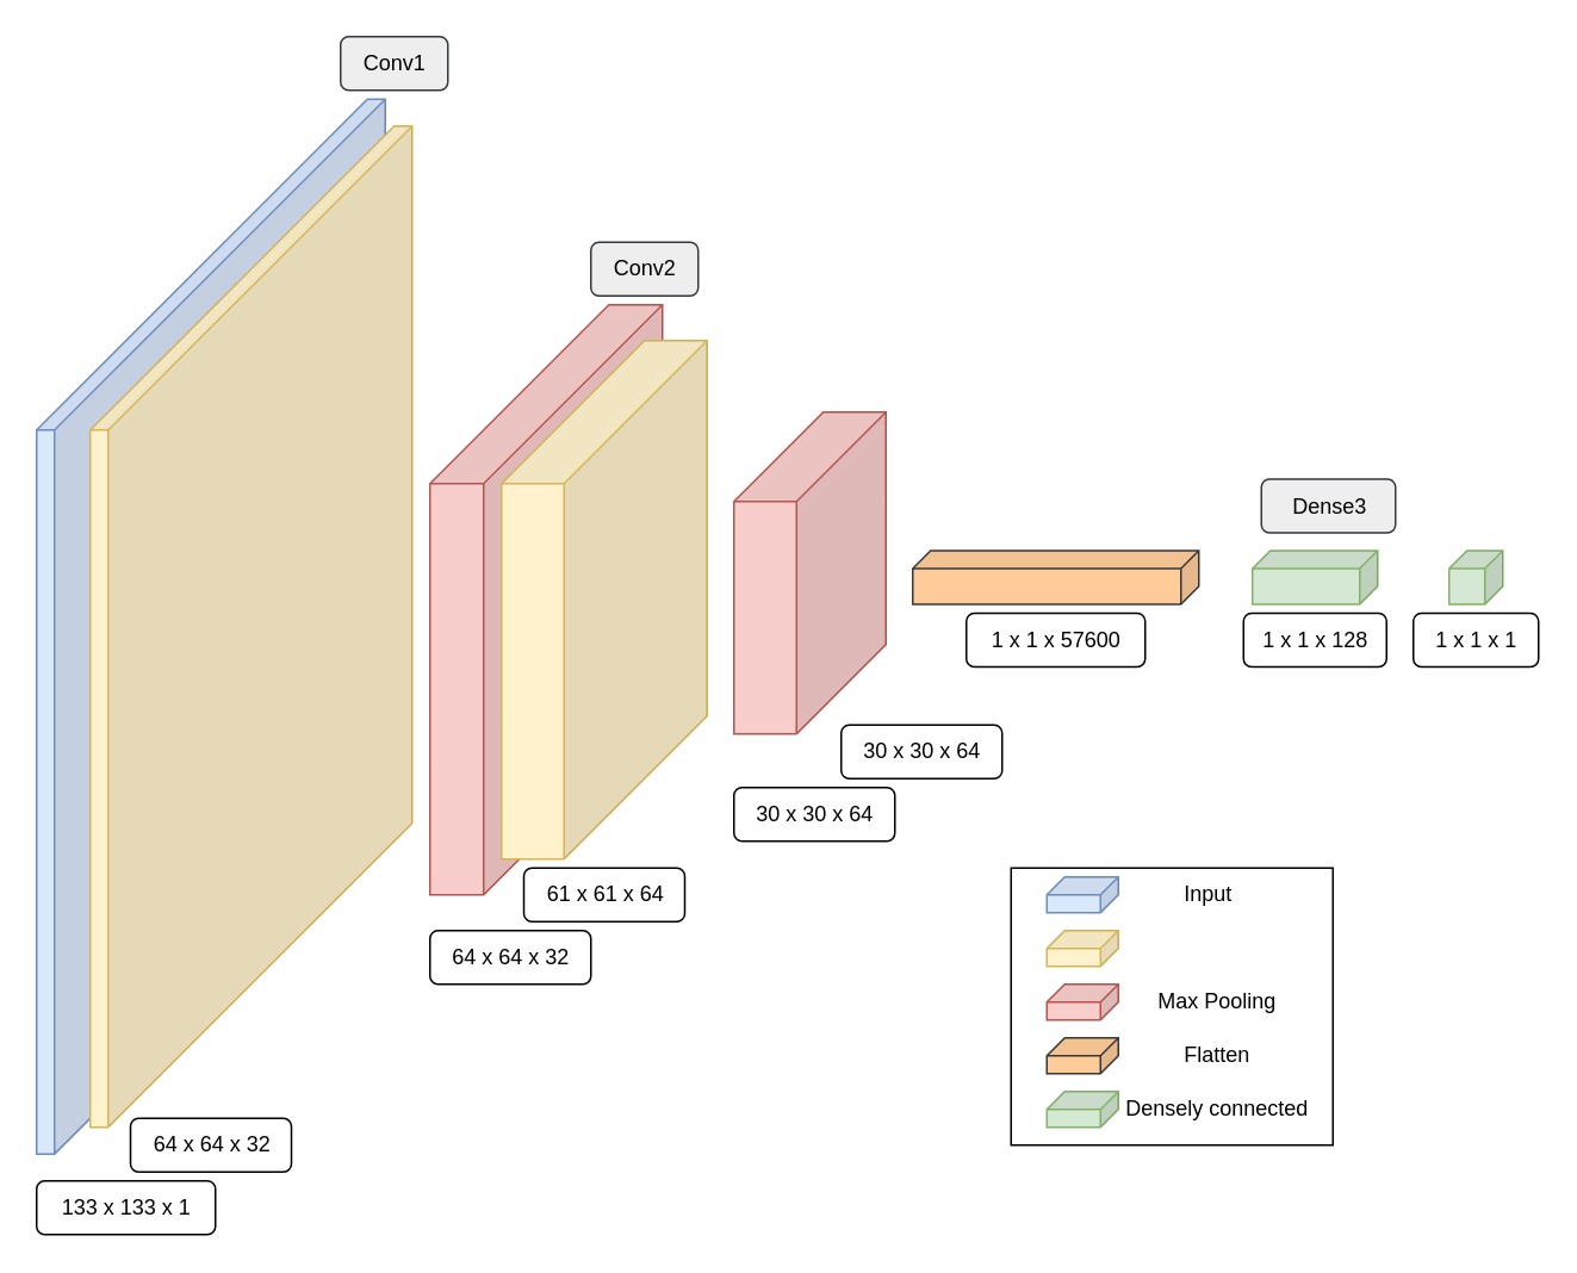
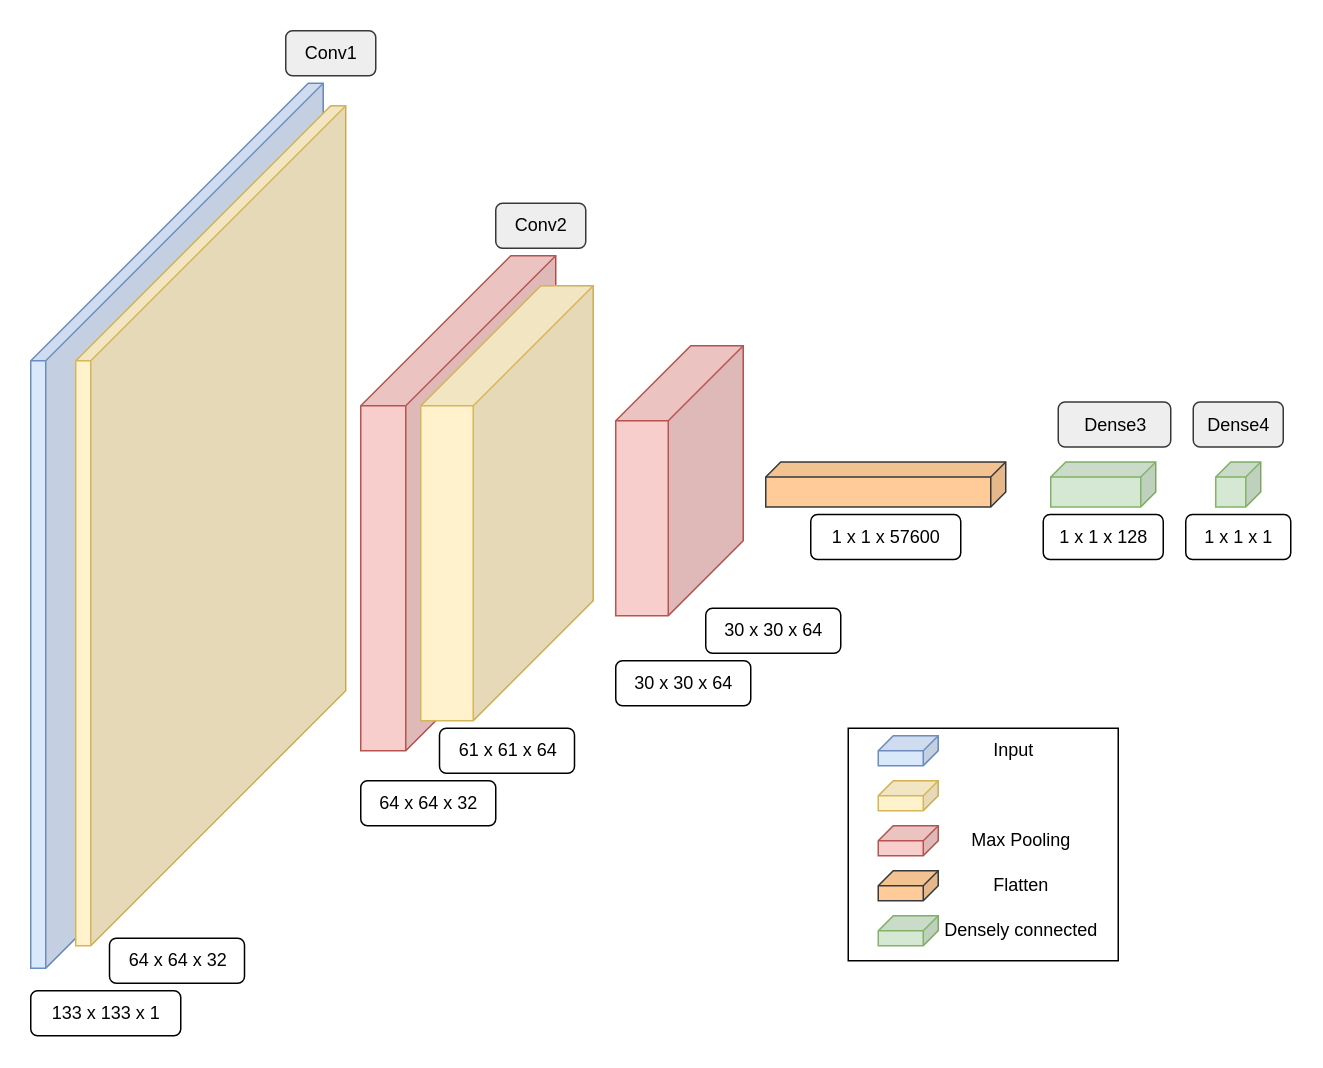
+ <mxCell id="22" value="Dense4" style="text;html=1;align=center;verticalAlign=middle;resizable=0;points=[];autosize=1;rounded=1;fillColor=#eeeeee;strokeColor=#36393d;" vertex="1" parent="1"><mxGeometry x="795" y="267.5" width="60" height="30" as="geometry" /></mxCell>
